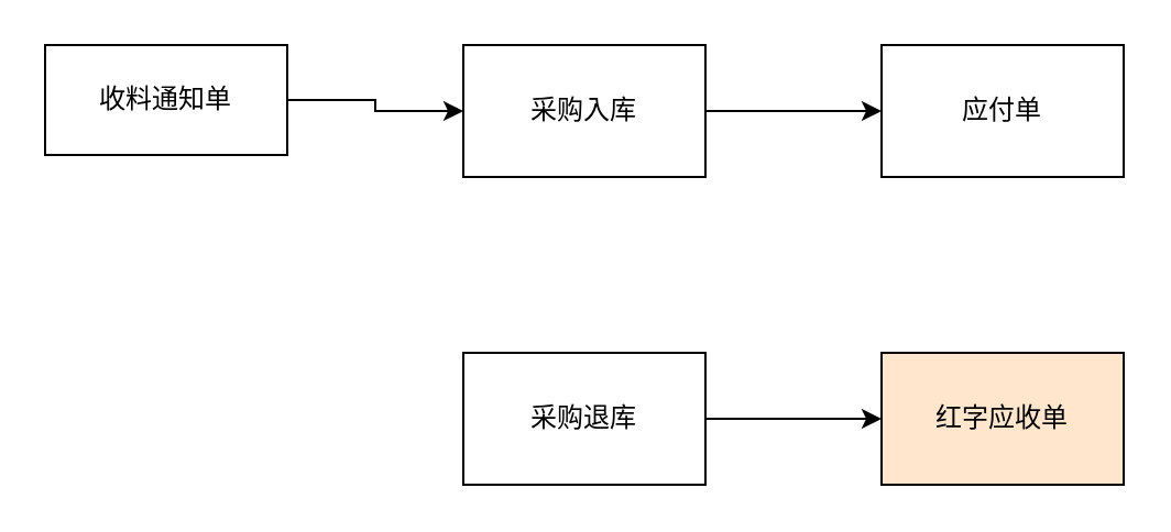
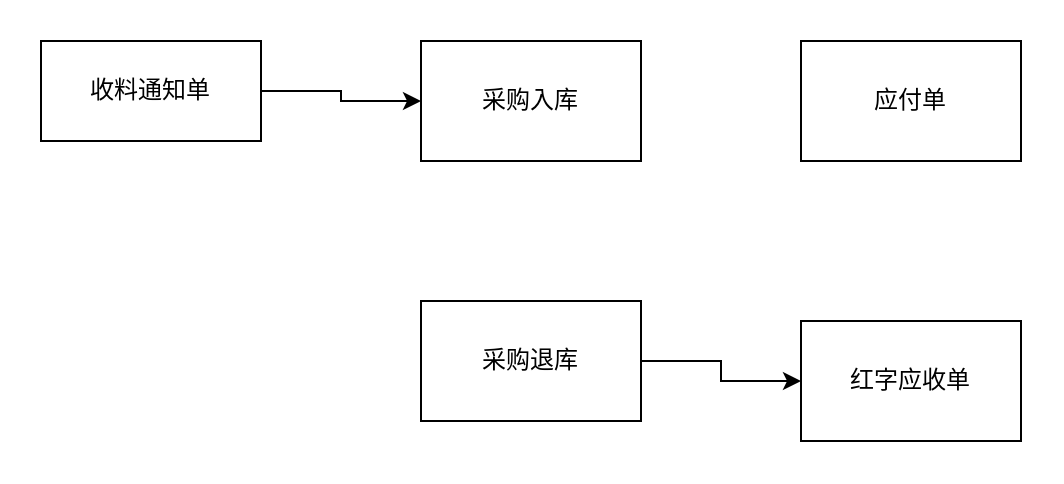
- <mxCell id="4" value="" style="edgeStyle=orthogonalEdgeStyle;rounded=0;orthogonalLoop=1;jettySize=auto;html=1;" edge="1" parent="1" source="5" target="6"><mxGeometry relative="1" as="geometry" /></mxCell>
- <mxCell id="8" value="采购退库" style="rounded=0;whiteSpace=wrap;html=1;" vertex="1" parent="1"><mxGeometry x="210" y="160" width="110" height="60" as="geometry" /></mxCell>
+ <mxCell id="8" value="采购退库" style="rounded=0;whiteSpace=wrap;html=1;" vertex="1" parent="1"><mxGeometry x="210" y="150" width="110" height="60" as="geometry" /></mxCell>
- <mxCell id="9" value="红字应收单" style="rounded=0;whiteSpace=wrap;html=1;fillColor=#ffe6cc;" vertex="1" parent="1"><mxGeometry x="400" y="160" width="110" height="60" as="geometry" /></mxCell>
+ <mxCell id="9" value="红字应收单" style="rounded=0;whiteSpace=wrap;html=1;" vertex="1" parent="1"><mxGeometry x="400" y="160" width="110" height="60" as="geometry" /></mxCell>
